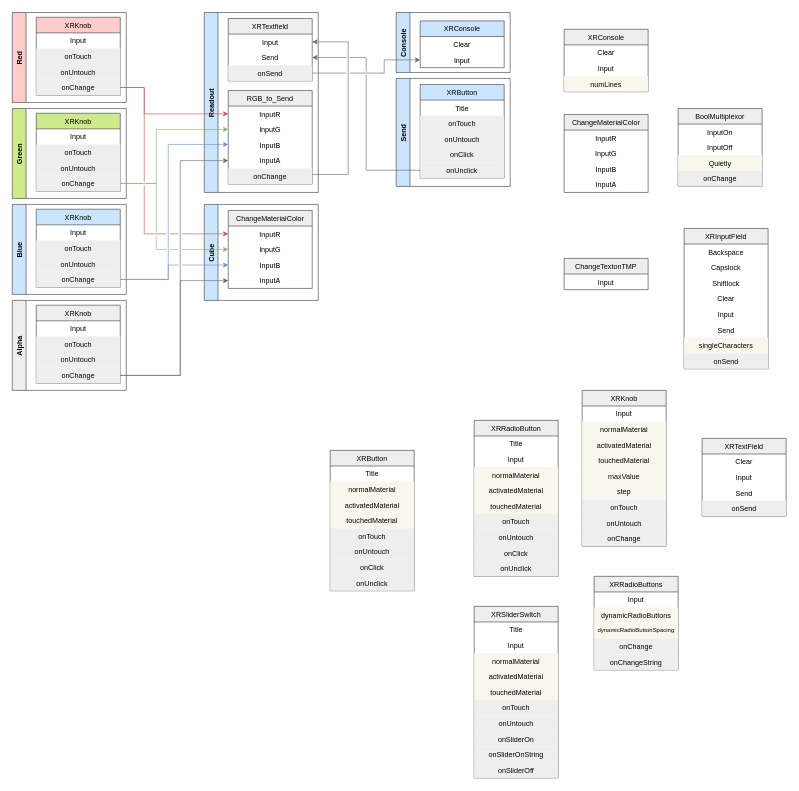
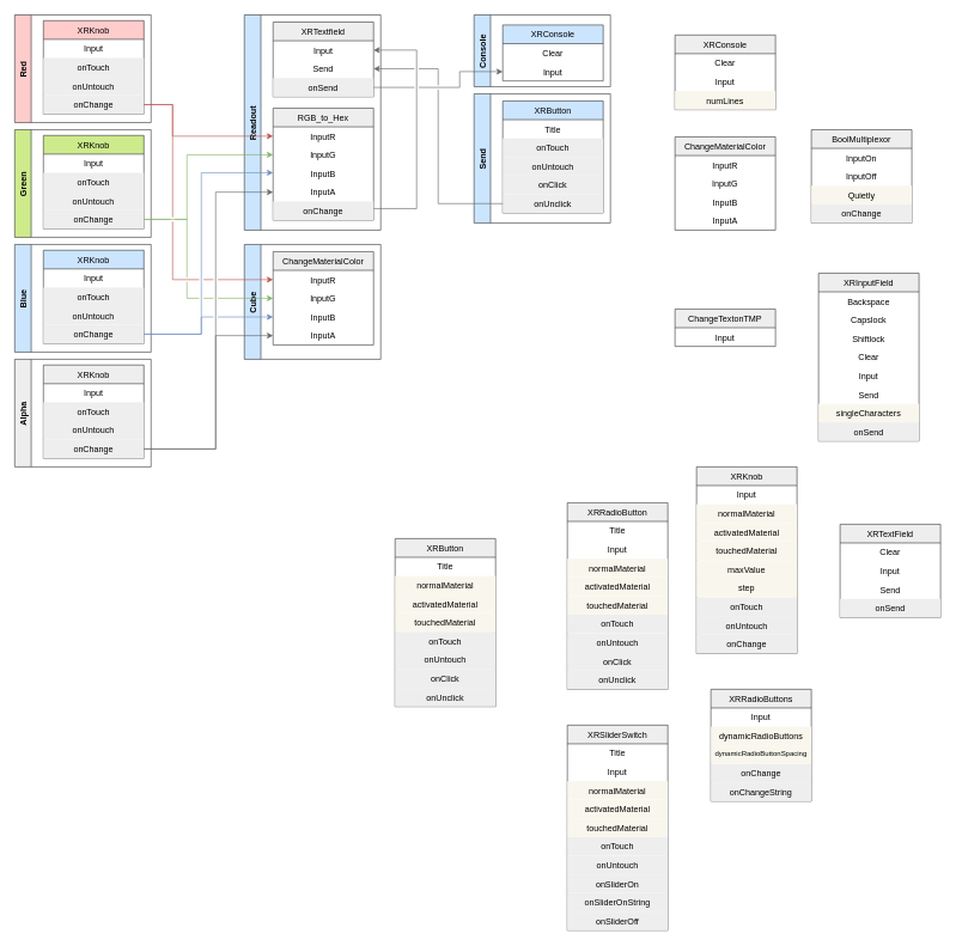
- <mxCell id="20" value="RGB_to_Send" style="swimlane;fontStyle=0;childLayout=stackLayout;horizontal=1;startSize=26;horizontalStack=0;resizeParent=1;resizeParentMax=0;resizeLast=0;collapsible=1;marginBottom=0;fillColor=#eeeeee;strokeColor=#36393d;" vertex="1" parent="14"><mxGeometry x="40" y="130" width="140" height="156" as="geometry" /></mxCell>
+ <mxCell id="20" value="RGB_to_Hex" style="swimlane;fontStyle=0;childLayout=stackLayout;horizontal=1;startSize=26;horizontalStack=0;resizeParent=1;resizeParentMax=0;resizeLast=0;collapsible=1;marginBottom=0;fillColor=#eeeeee;strokeColor=#36393d;" vertex="1" parent="14"><mxGeometry x="40" y="130" width="140" height="156" as="geometry" /></mxCell>
